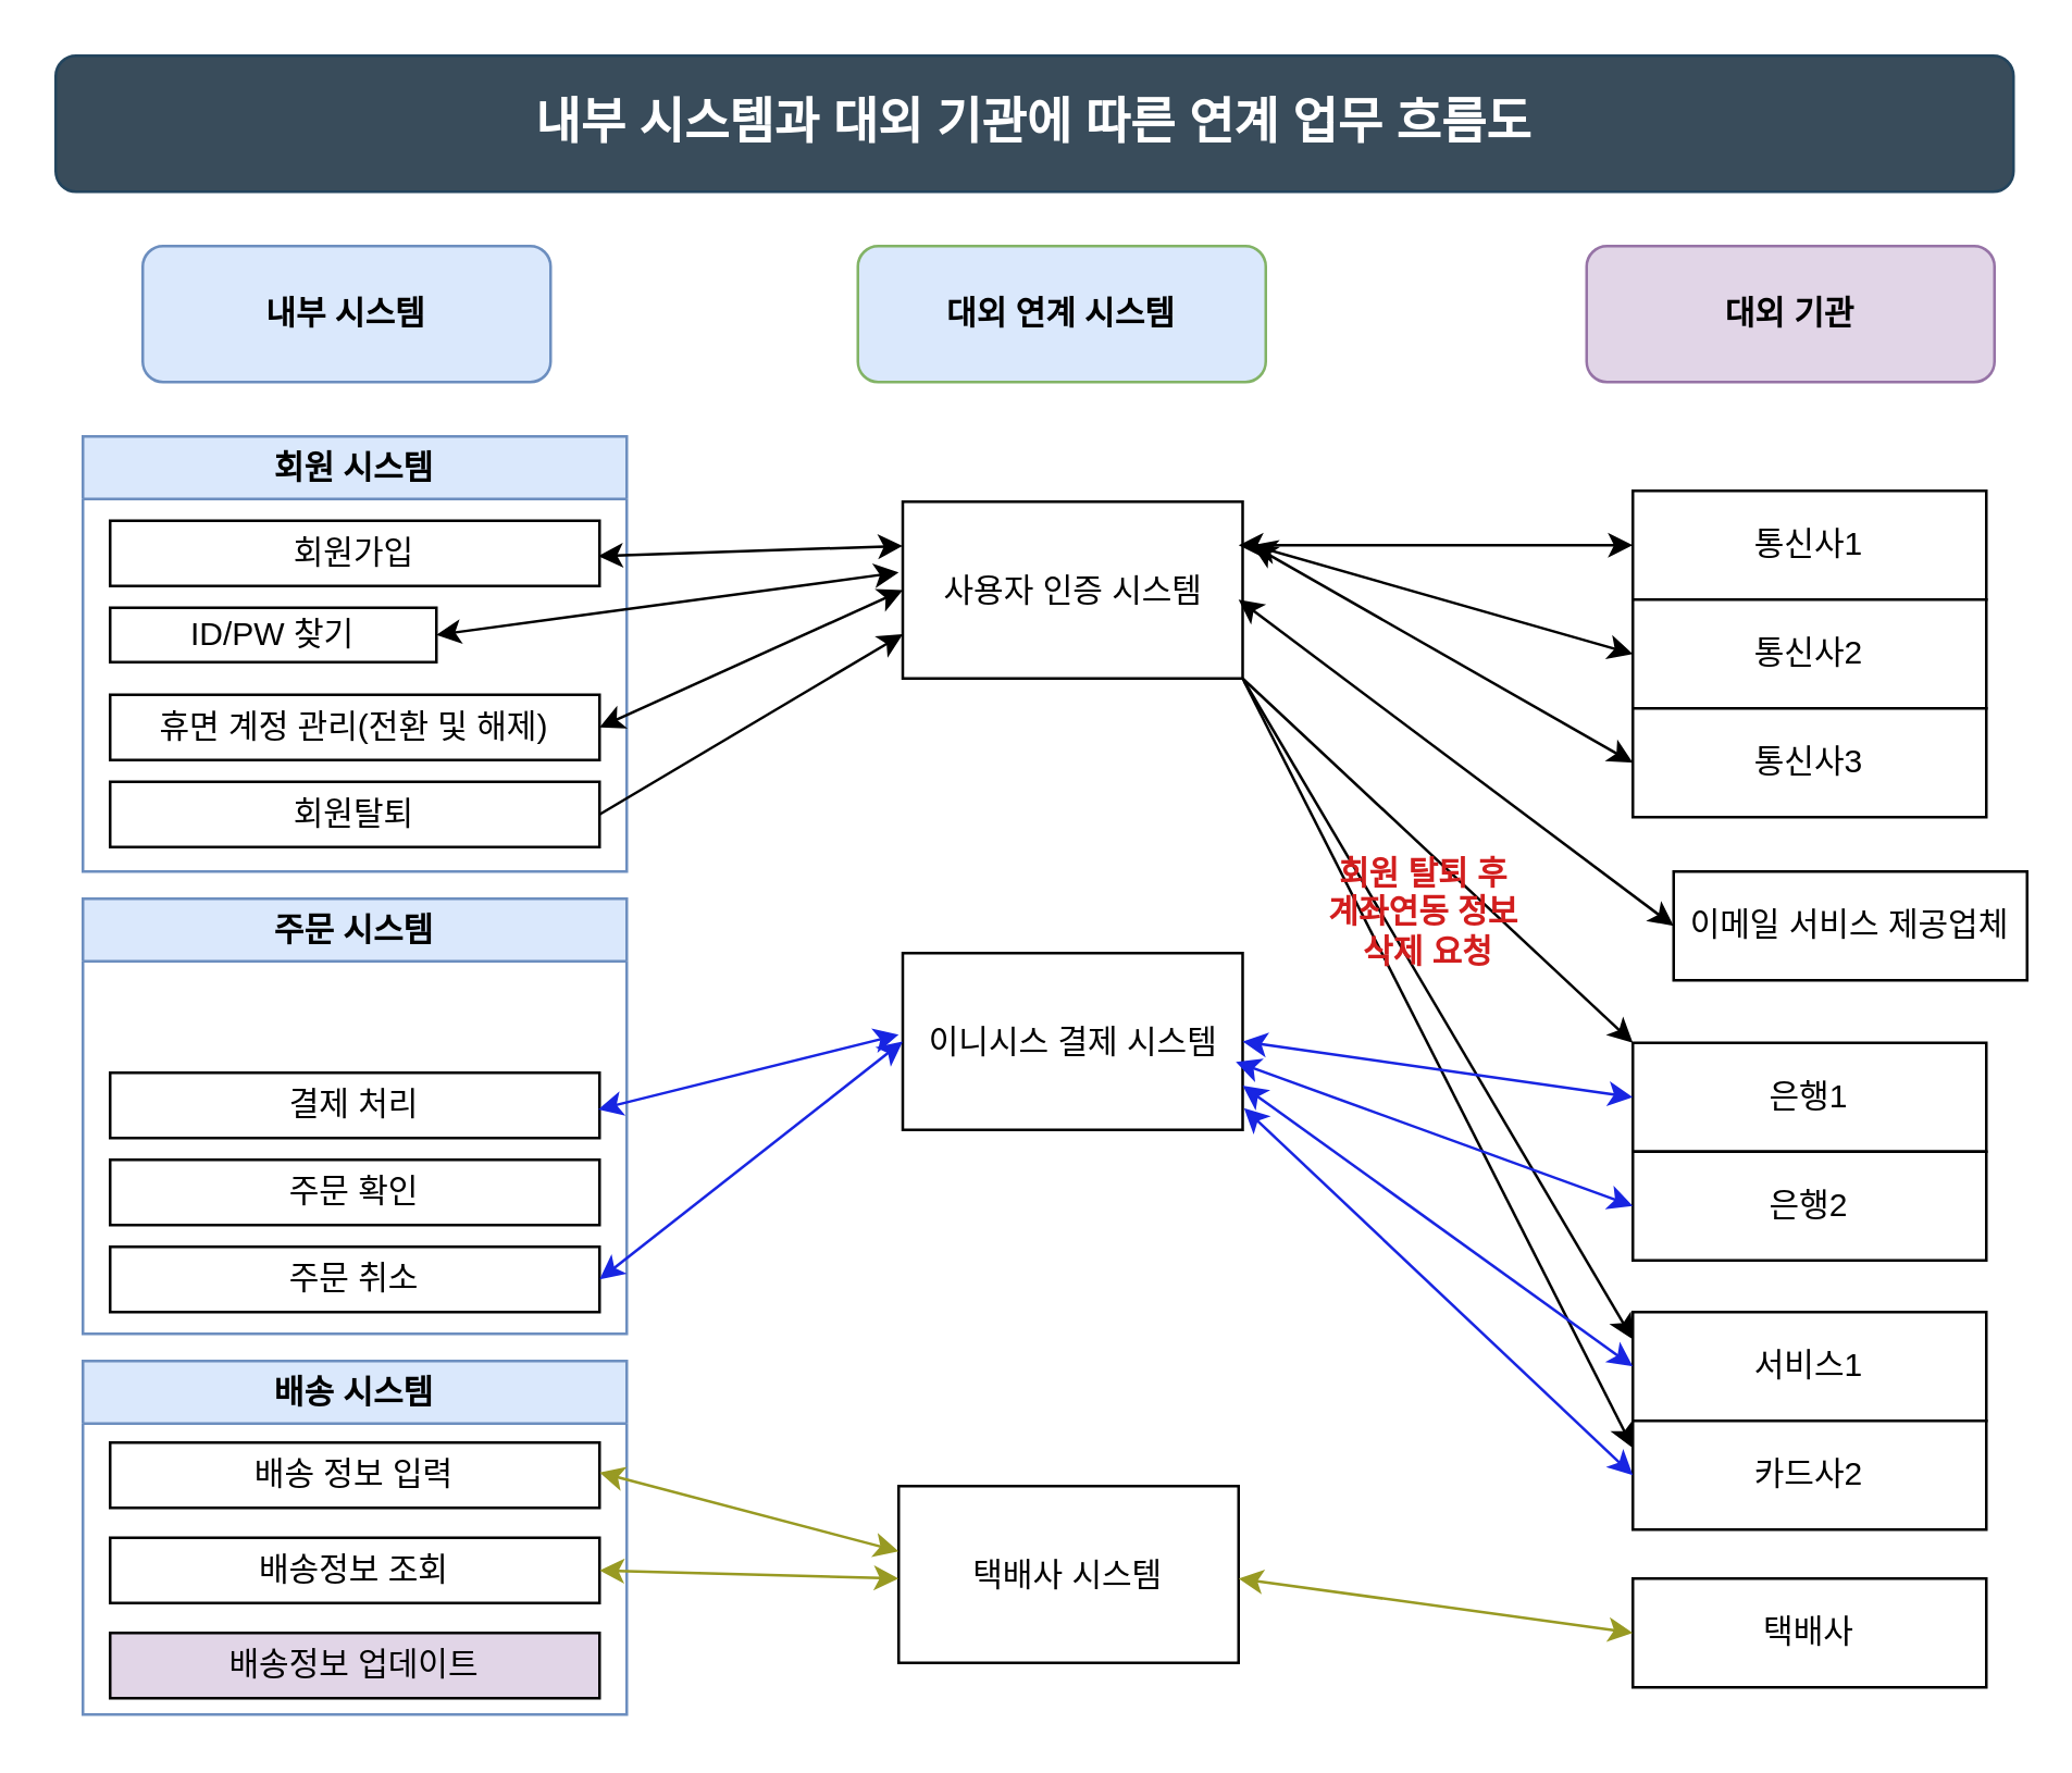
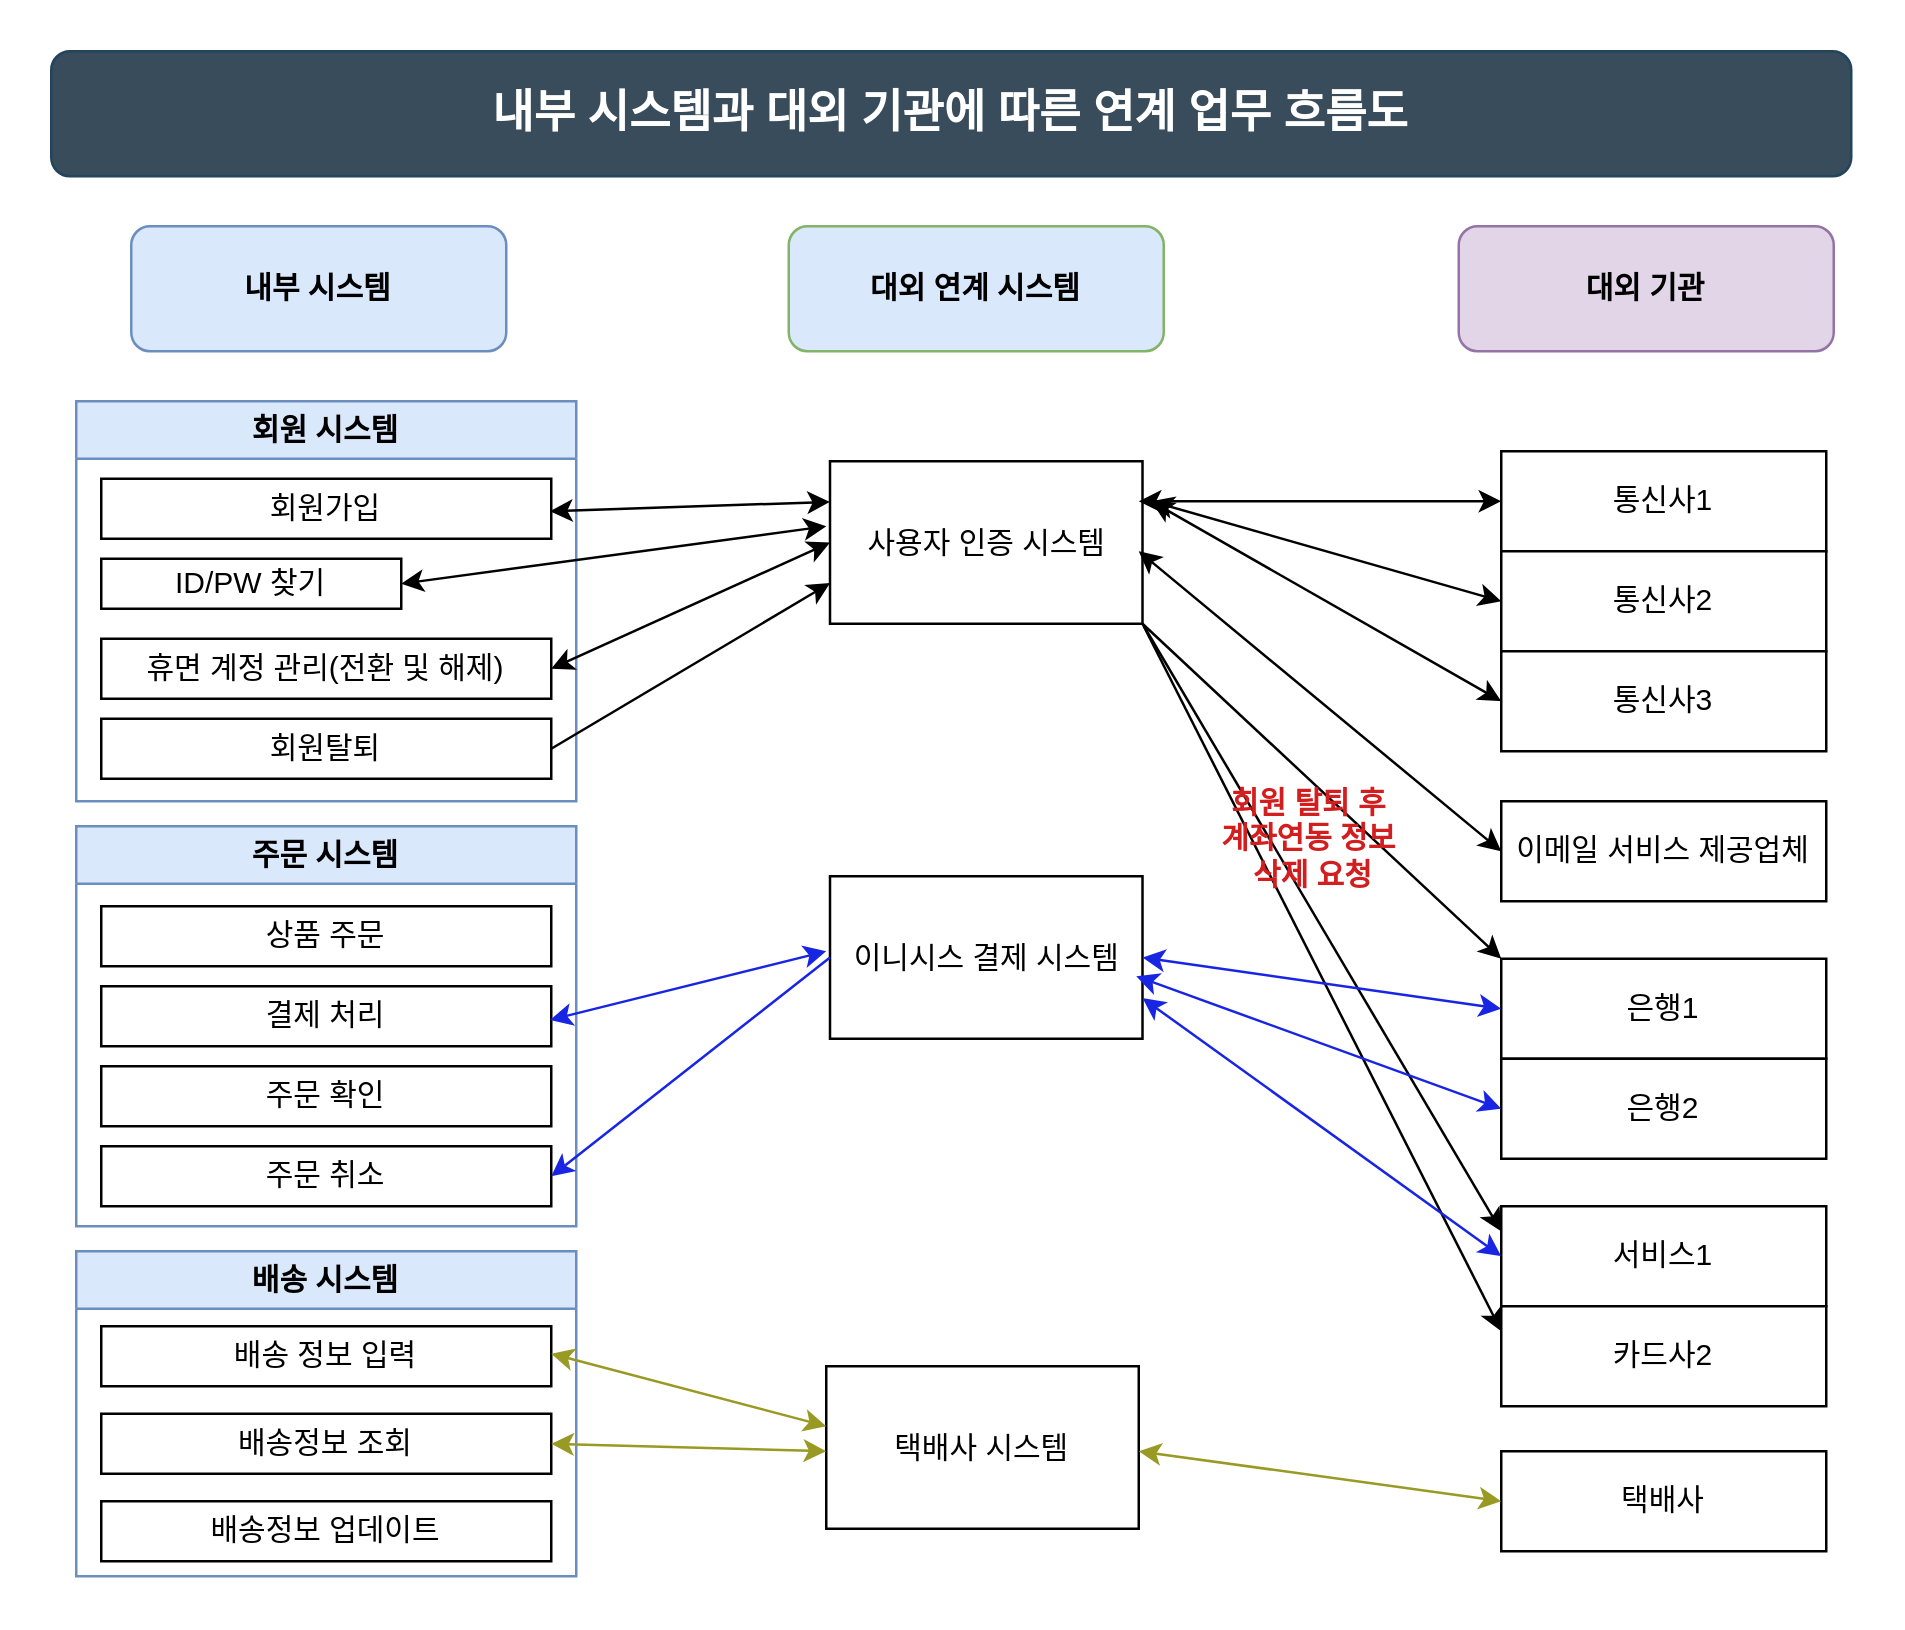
- <mxCell id="27" value="이메일 서비스 제공업체" style="rounded=0;whiteSpace=wrap;html=1;" parent="1" vertex="1"><mxGeometry x="615" y="320" width="130" height="40" as="geometry" /></mxCell>
+ <mxCell id="27" value="이메일 서비스 제공업체" style="rounded=0;whiteSpace=wrap;html=1;" parent="1" vertex="1"><mxGeometry x="600" y="320" width="130" height="40" as="geometry" /></mxCell>
+ <mxCell id="15" value="상품 주문" style="whiteSpace=wrap;html=1;" parent="14" vertex="1"><mxGeometry x="10" y="32" width="180" height="24" as="geometry" /></mxCell>
- <mxCell id="44" value="" style="endArrow=classic;startArrow=classic;html=1;rounded=0;strokeColor=#1825e2;exitX=1;exitY=0.5;exitDx=0;exitDy=0;entryX=0;entryY=0.5;entryDx=0;entryDy=0;" parent="1" source="18" target="23" edge="1"><mxGeometry width="50" height="50" relative="1" as="geometry"><mxPoint x="230" y="448" as="sourcePoint" /><mxPoint x="338" y="475" as="targetPoint" /></mxGeometry></mxCell>
+ <mxCell id="44" value="" style="endArrow=none;startArrow=classic;html=1;rounded=0;strokeColor=#1825e2;exitX=1;exitY=0.5;exitDx=0;exitDy=0;entryX=0;entryY=0.5;entryDx=0;entryDy=0;" parent="1" source="18" target="23" edge="1"><mxGeometry width="50" height="50" relative="1" as="geometry"><mxPoint x="230" y="448" as="sourcePoint" /><mxPoint x="338" y="475" as="targetPoint" /></mxGeometry></mxCell>
- <mxCell id="50" value="" style="endArrow=classic;startArrow=classic;html=1;rounded=0;strokeColor=#1825e2;exitX=1.004;exitY=0.877;exitDx=0;exitDy=0;entryX=0;entryY=0.5;entryDx=0;entryDy=0;exitPerimeter=0;" parent="1" source="23" target="6" edge="1"><mxGeometry width="50" height="50" relative="1" as="geometry"><mxPoint x="466" y="363" as="sourcePoint" /><mxPoint x="610" y="512" as="targetPoint" /></mxGeometry></mxCell>
- <mxCell id="22" value="배송정보 업데이트" style="whiteSpace=wrap;html=1;fillColor=#e1d5e7;" parent="19" vertex="1"><mxGeometry x="10" y="100" width="180" height="24" as="geometry" /></mxCell>
+ <mxCell id="22" value="배송정보 업데이트" style="whiteSpace=wrap;html=1;" parent="19" vertex="1"><mxGeometry x="10" y="100" width="180" height="24" as="geometry" /></mxCell>
